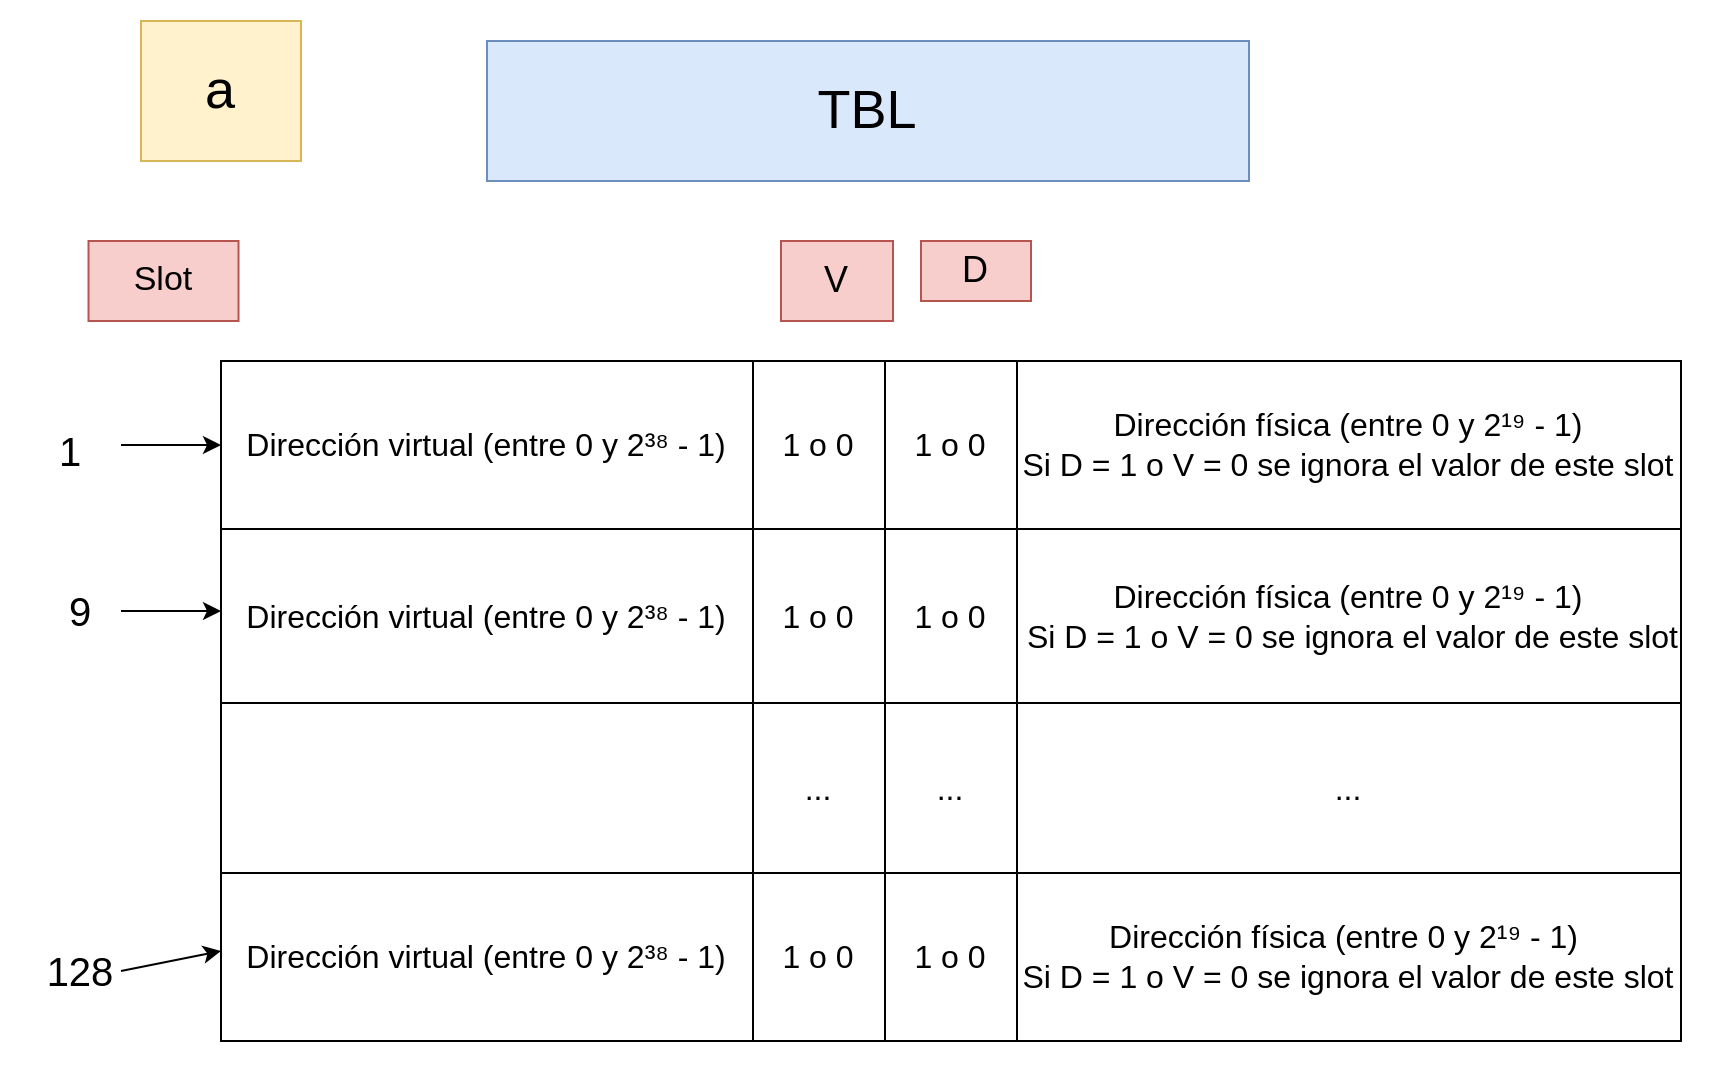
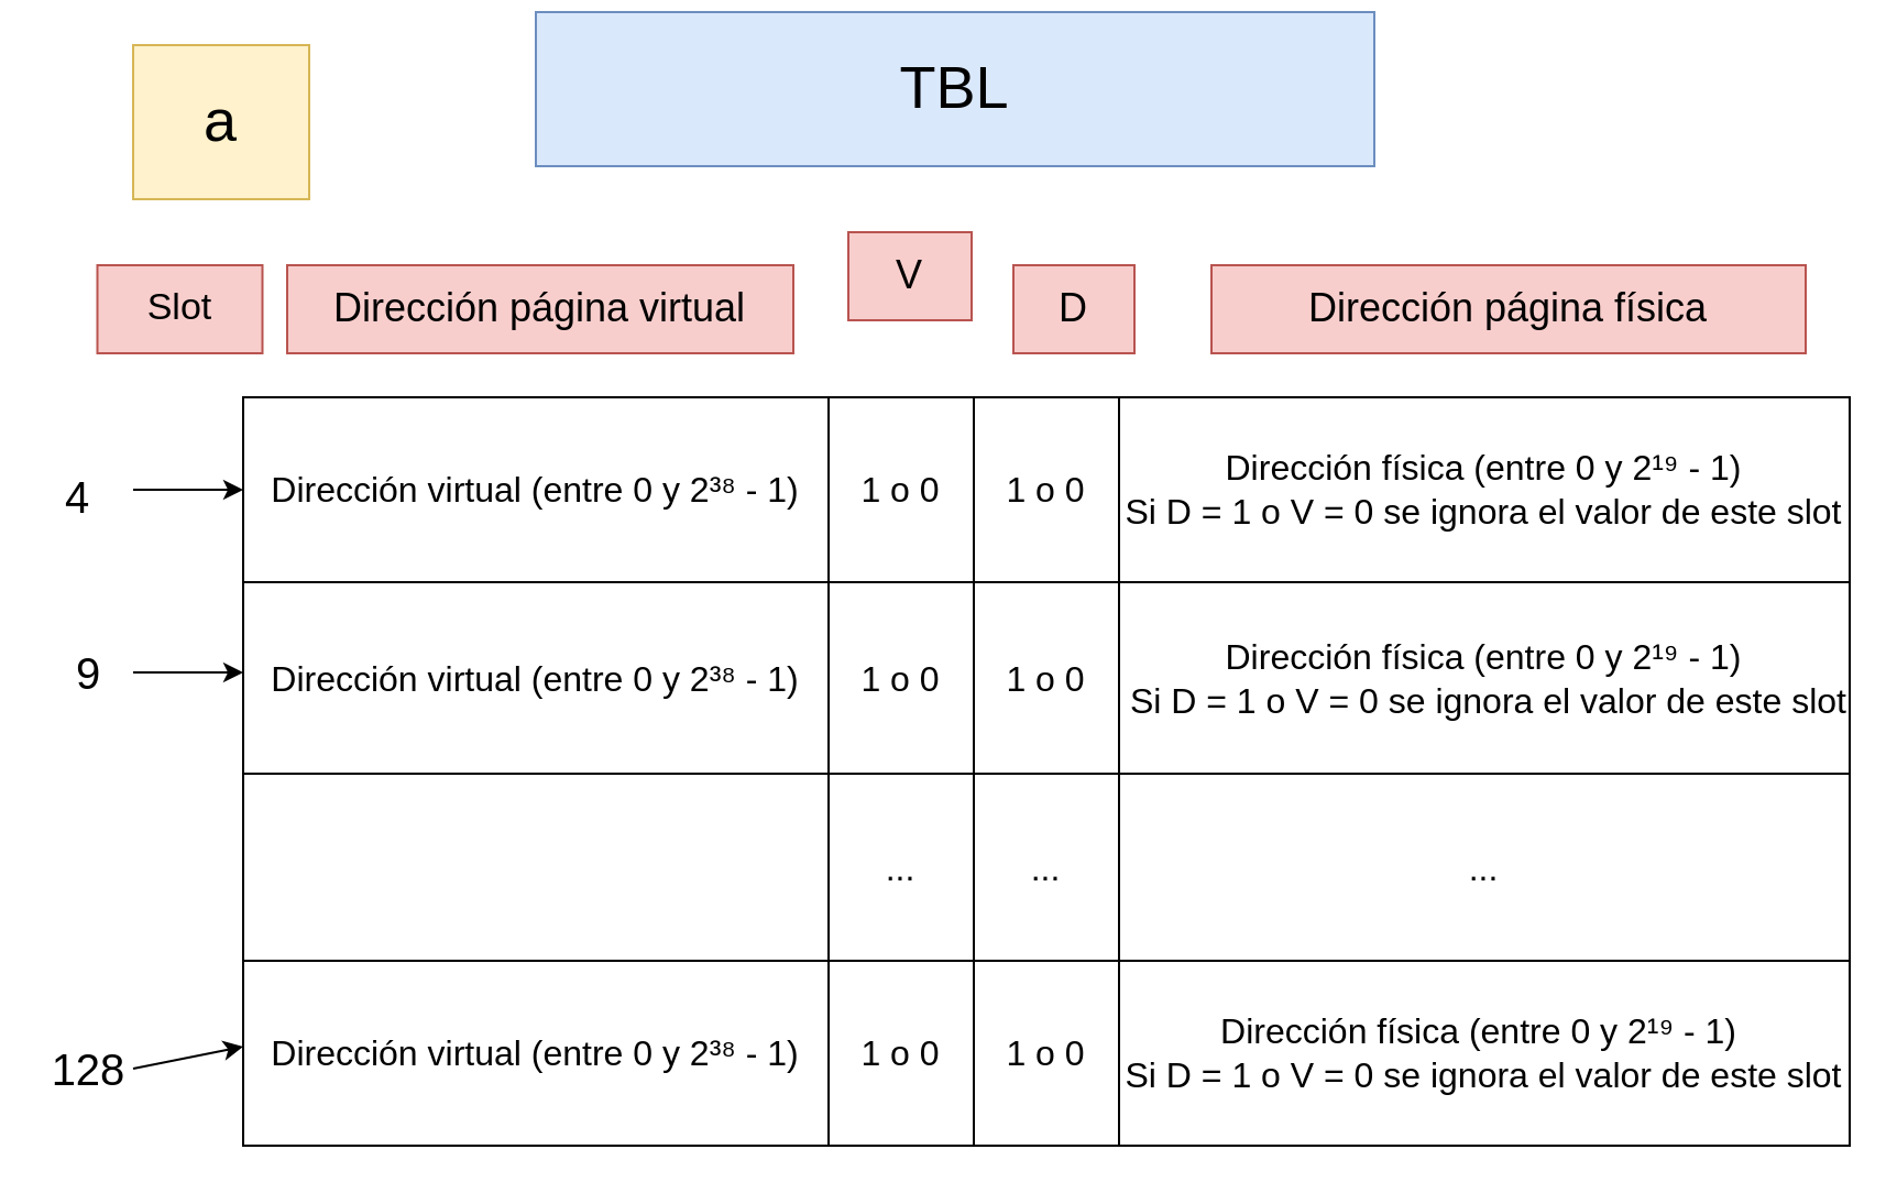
- <mxCell id="28" value="&lt;font style=&quot;font-size: 27px;&quot;&gt;a&lt;/font&gt;" style="text;html=1;strokeColor=#d6b656;fillColor=#fff2cc;align=center;verticalAlign=middle;whiteSpace=wrap;overflow=hidden;" parent="1" vertex="1"><mxGeometry x="70" y="10" width="80" height="70" as="geometry" /></mxCell>
+ <mxCell id="28" value="&lt;font style=&quot;font-size: 27px;&quot;&gt;a&lt;/font&gt;" style="text;html=1;strokeColor=#d6b656;fillColor=#fff2cc;align=center;verticalAlign=middle;whiteSpace=wrap;overflow=hidden;" parent="1" vertex="1"><mxGeometry x="60" y="20" width="80" height="70" as="geometry" /></mxCell>
- <mxCell id="2" value="&lt;font style=&quot;font-size: 27px;&quot;&gt;TBL&lt;/font&gt;" style="text;html=1;strokeColor=#6c8ebf;fillColor=#dae8fc;align=center;verticalAlign=middle;whiteSpace=wrap;overflow=hidden;" parent="1" vertex="1"><mxGeometry x="243" y="20" width="381" height="70" as="geometry" /></mxCell>
+ <mxCell id="2" value="&lt;font style=&quot;font-size: 27px;&quot;&gt;TBL&lt;/font&gt;" style="text;html=1;strokeColor=#6c8ebf;fillColor=#dae8fc;align=center;verticalAlign=middle;whiteSpace=wrap;overflow=hidden;" parent="1" vertex="1"><mxGeometry x="243" y="5" width="381" height="70" as="geometry" /></mxCell>
- <mxCell id="26" value="&lt;font style=&quot;font-size: 18px;&quot;&gt;D&lt;/font&gt;" style="text;html=1;strokeColor=#b85450;fillColor=#f8cecc;align=center;verticalAlign=middle;whiteSpace=wrap;overflow=hidden;" parent="1" vertex="1"><mxGeometry x="460" y="120" width="55" height="30" as="geometry" /></mxCell>
+ <mxCell id="26" value="&lt;font style=&quot;font-size: 18px;&quot;&gt;D&lt;/font&gt;" style="text;html=1;strokeColor=#b85450;fillColor=#f8cecc;align=center;verticalAlign=middle;whiteSpace=wrap;overflow=hidden;" parent="1" vertex="1"><mxGeometry x="460" y="120" width="55" height="40" as="geometry" /></mxCell>
+ <mxCell id="25" value="&lt;font style=&quot;font-size: 18px;&quot;&gt;Dirección página virtual&lt;/font&gt;" style="text;html=1;strokeColor=#b85450;fillColor=#f8cecc;align=center;verticalAlign=middle;whiteSpace=wrap;overflow=hidden;" parent="1" vertex="1"><mxGeometry x="130" y="120" width="230" height="40" as="geometry" /></mxCell>
- <mxCell id="27" value="&lt;font style=&quot;font-size: 18px;&quot;&gt;V&lt;/font&gt;" style="text;html=1;strokeColor=#b85450;fillColor=#f8cecc;align=center;verticalAlign=middle;whiteSpace=wrap;overflow=hidden;" parent="1" vertex="1"><mxGeometry x="390" y="120" width="56" height="40" as="geometry" /></mxCell>
+ <mxCell id="27" value="&lt;font style=&quot;font-size: 18px;&quot;&gt;V&lt;/font&gt;" style="text;html=1;strokeColor=#b85450;fillColor=#f8cecc;align=center;verticalAlign=middle;whiteSpace=wrap;overflow=hidden;" parent="1" vertex="1"><mxGeometry x="385" y="105" width="56" height="40" as="geometry" /></mxCell>
+ <mxCell id="24" value="&lt;font style=&quot;font-size: 18px;&quot;&gt;Dirección página física&lt;/font&gt;" style="text;html=1;strokeColor=#b85450;fillColor=#f8cecc;align=center;verticalAlign=middle;whiteSpace=wrap;overflow=hidden;" parent="1" vertex="1"><mxGeometry x="550" y="120" width="270" height="40" as="geometry" /></mxCell>
- <mxCell id="30" value="&lt;font style=&quot;font-size: 20px;&quot;&gt;1&lt;/font&gt;" style="text;html=1;strokeColor=none;fillColor=none;align=center;verticalAlign=middle;whiteSpace=wrap;overflow=hidden;" vertex="1" parent="1"><mxGeometry y="210" width="30" height="30" as="geometry" x="20" /></mxCell>
+ <mxCell id="30" value="&lt;font style=&quot;font-size: 20px;&quot;&gt;4&lt;/font&gt;" style="text;html=1;strokeColor=none;fillColor=none;align=center;verticalAlign=middle;whiteSpace=wrap;overflow=hidden;" vertex="1" parent="1"><mxGeometry y="210" width="30" height="30" as="geometry" x="20" /></mxCell>
